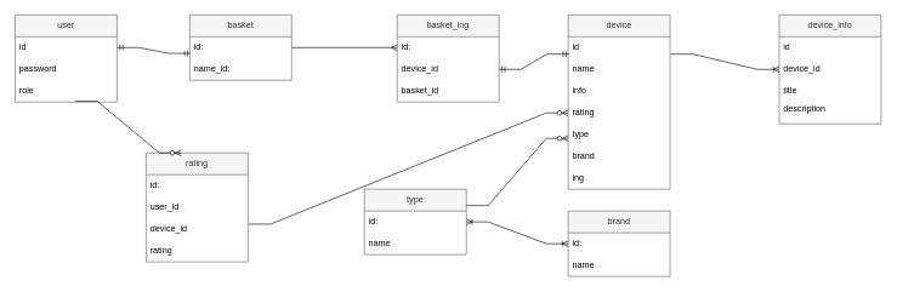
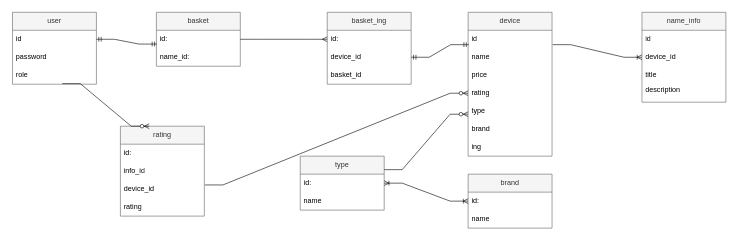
- <mxCell id="26" value="device_info" style="swimlane;fontStyle=0;childLayout=stackLayout;horizontal=1;startSize=30;horizontalStack=0;resizeParent=1;resizeParentMax=0;resizeLast=0;collapsible=1;marginBottom=0;whiteSpace=wrap;html=1;fillColor=#f5f5f5;fontColor=#333333;strokeColor=#666666;" vertex="1" parent="1"><mxGeometry x="1070" y="20" width="140" height="150" as="geometry" /></mxCell>
+ <mxCell id="26" value="name_info" style="swimlane;fontStyle=0;childLayout=stackLayout;horizontal=1;startSize=30;horizontalStack=0;resizeParent=1;resizeParentMax=0;resizeLast=0;collapsible=1;marginBottom=0;whiteSpace=wrap;html=1;fillColor=#f5f5f5;fontColor=#333333;strokeColor=#666666;" vertex="1" parent="1"><mxGeometry x="1070" y="20" width="140" height="150" as="geometry" /></mxCell>
- <mxCell id="12" value="info" style="text;strokeColor=none;fillColor=none;align=left;verticalAlign=middle;spacingLeft=4;spacingRight=4;overflow=hidden;points=[[0,0.5],[1,0.5]];portConstraint=eastwest;rotatable=0;whiteSpace=wrap;html=1;" vertex="1" parent="9"><mxGeometry y="90" width="140" height="30" as="geometry" /></mxCell>
+ <mxCell id="12" value="price" style="text;strokeColor=none;fillColor=none;align=left;verticalAlign=middle;spacingLeft=4;spacingRight=4;overflow=hidden;points=[[0,0.5],[1,0.5]];portConstraint=eastwest;rotatable=0;whiteSpace=wrap;html=1;" vertex="1" parent="9"><mxGeometry y="90" width="140" height="30" as="geometry" /></mxCell>
- <mxCell id="40" value="user_id" style="text;strokeColor=none;fillColor=none;align=left;verticalAlign=middle;spacingLeft=4;spacingRight=4;overflow=hidden;points=[[0,0.5],[1,0.5]];portConstraint=eastwest;rotatable=0;whiteSpace=wrap;html=1;" vertex="1" parent="38"><mxGeometry y="60" width="140" height="30" as="geometry" /></mxCell>
+ <mxCell id="40" value="info_id" style="text;strokeColor=none;fillColor=none;align=left;verticalAlign=middle;spacingLeft=4;spacingRight=4;overflow=hidden;points=[[0,0.5],[1,0.5]];portConstraint=eastwest;rotatable=0;whiteSpace=wrap;html=1;" vertex="1" parent="38"><mxGeometry y="60" width="140" height="30" as="geometry" /></mxCell>
